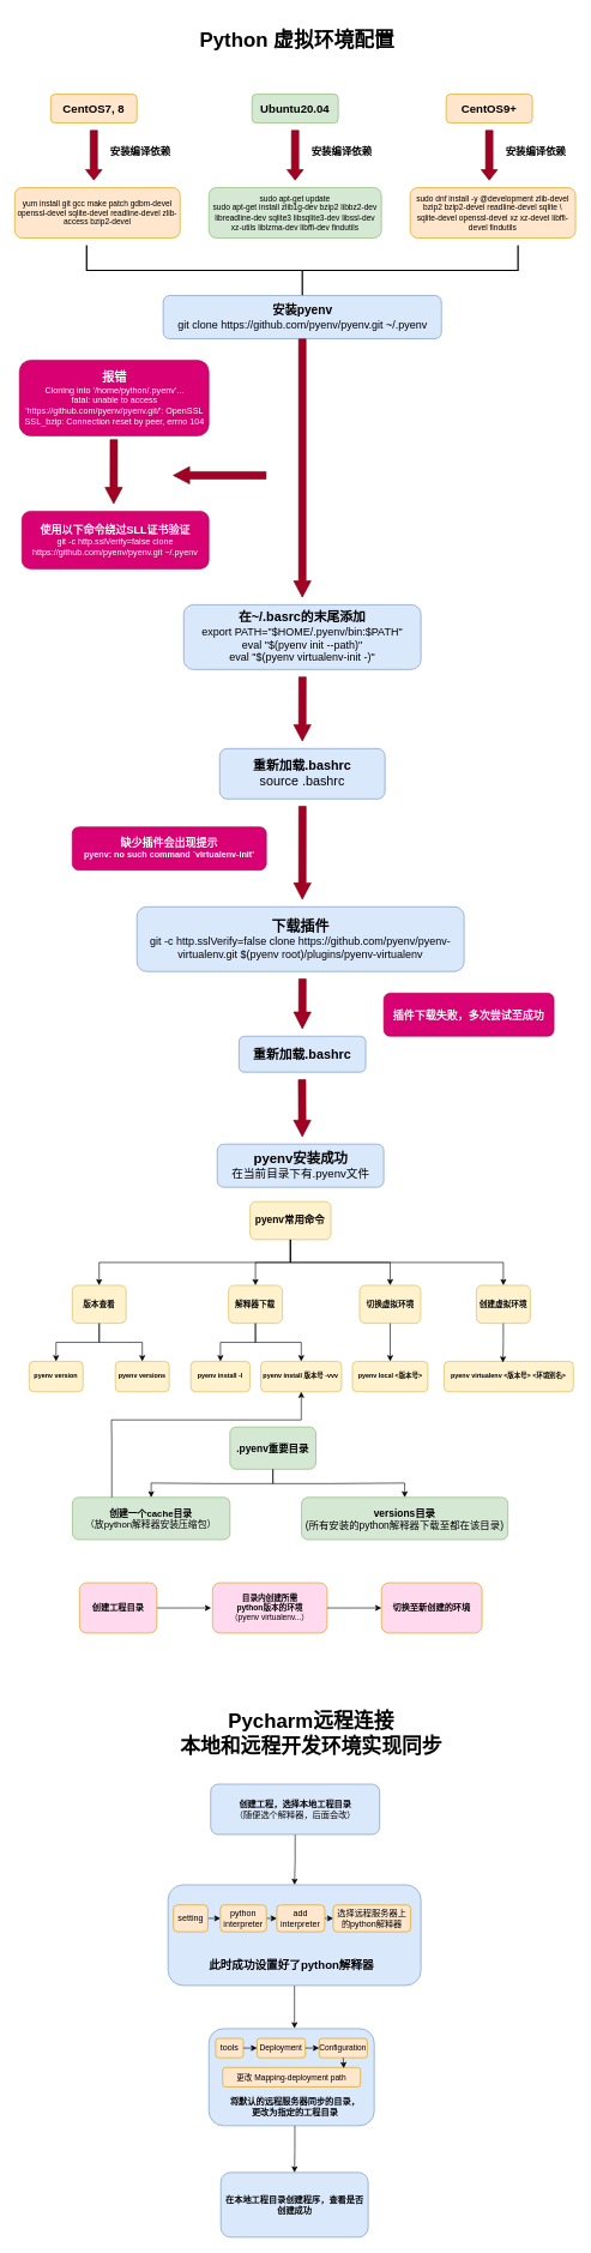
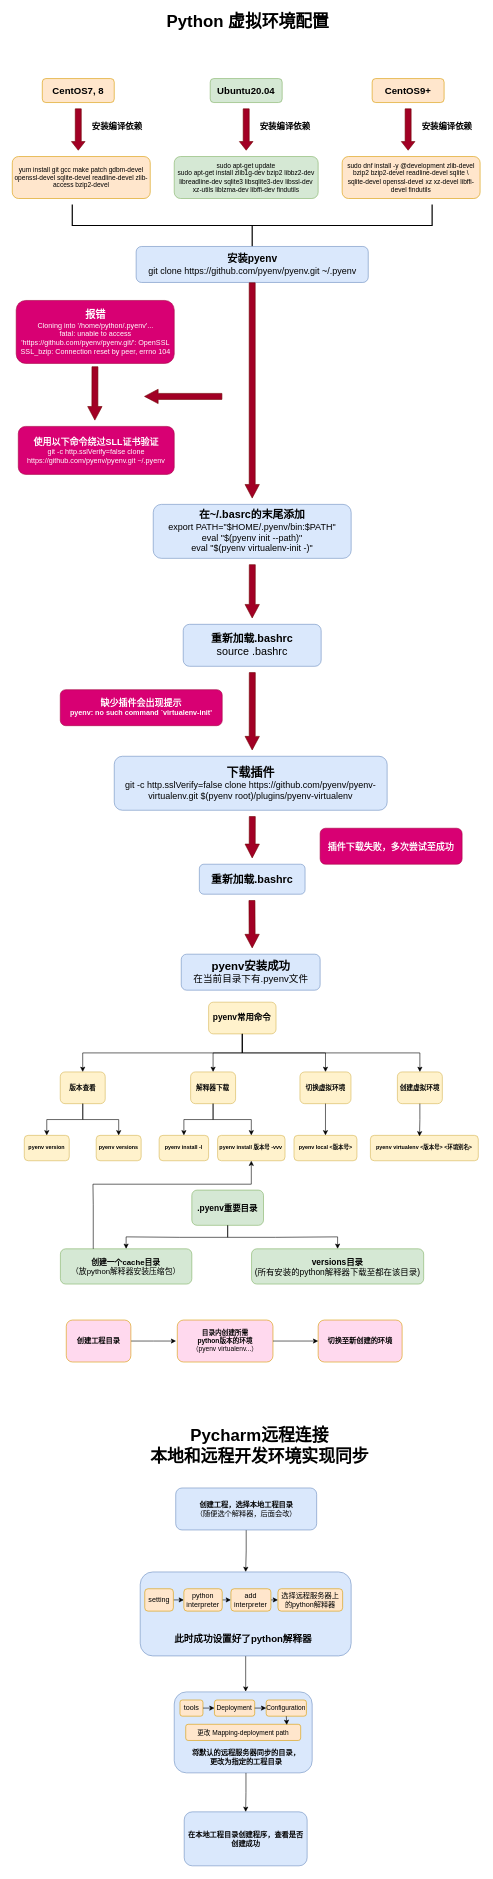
- <mxCell id="2" value="Python 虚拟环境配置" style="text;strokeColor=none;align=center;fillColor=none;html=1;verticalAlign=middle;whiteSpace=wrap;rounded=0;fontStyle=1;fontSize=28;" parent="1" vertex="1"><mxGeometry x="253" y="40" width="320" height="30" as="geometry" /></mxCell>
+ <mxCell id="2" value="Python 虚拟环境配置" style="text;strokeColor=none;align=center;fillColor=none;html=1;verticalAlign=middle;whiteSpace=wrap;rounded=0;fontStyle=1;fontSize=28;" parent="1" vertex="1"><mxGeometry x="253" y="20" width="320" height="30" as="geometry" /></mxCell>
